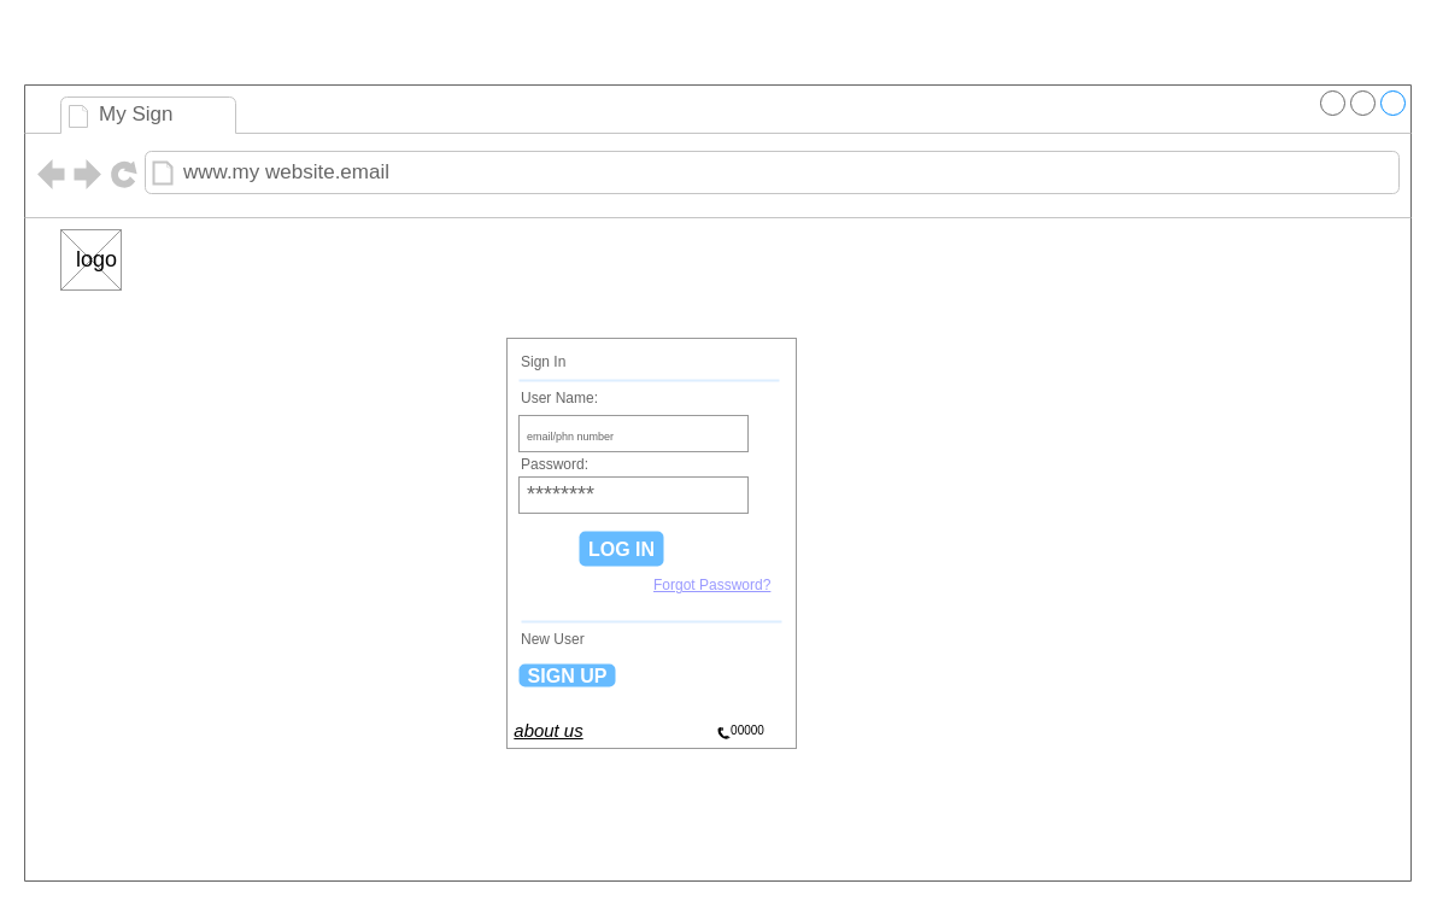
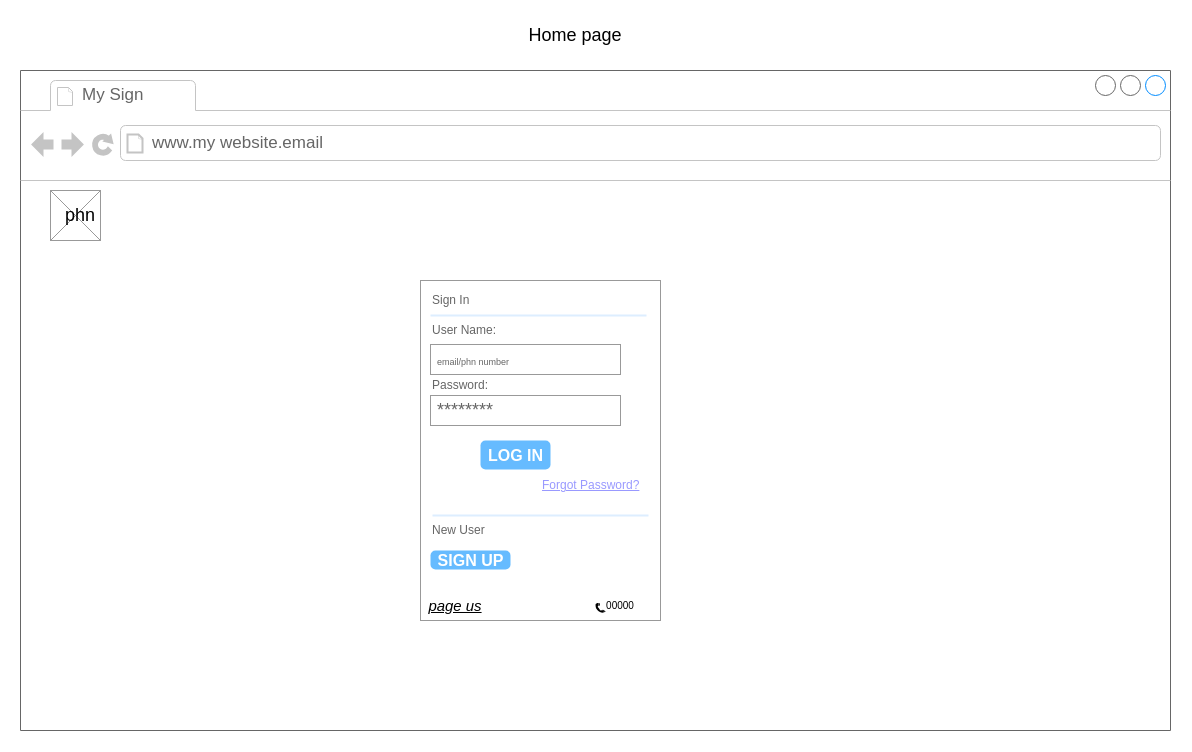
+ <mxCell id="22" value="Home page" style="text;html=1;strokeColor=none;fillColor=none;align=center;verticalAlign=middle;whiteSpace=wrap;rounded=0;fontSize=18;" parent="1" vertex="1"><mxGeometry x="510" y="20" width="130" height="30" as="geometry" /></mxCell>
- <mxCell id="6" value="logo" style="text;html=1;strokeColor=none;fillColor=none;align=center;verticalAlign=middle;whiteSpace=wrap;rounded=0;fontSize=18;" parent="2" vertex="1"><mxGeometry x="30" y="130" width="60" height="30" as="geometry" /></mxCell>
+ <mxCell id="6" value="phn" style="text;html=1;strokeColor=none;fillColor=none;align=center;verticalAlign=middle;whiteSpace=wrap;rounded=0;fontSize=18;" parent="2" vertex="1"><mxGeometry x="30" y="130" width="60" height="30" as="geometry" /></mxCell>
- <mxCell id="21" value="&lt;h5&gt;&lt;span style=&quot;font-weight: normal;&quot;&gt;&lt;i&gt;&lt;u&gt;about us&lt;/u&gt;&lt;/i&gt;&lt;/span&gt;&lt;/h5&gt;" style="text;html=1;strokeColor=none;fillColor=none;align=center;verticalAlign=middle;whiteSpace=wrap;rounded=0;fontSize=18;" parent="7" vertex="1"><mxGeometry y="320" width="70" height="10" as="geometry" /></mxCell>
+ <mxCell id="21" value="&lt;h5&gt;&lt;span style=&quot;font-weight: normal;&quot;&gt;&lt;i&gt;&lt;u&gt;page us&lt;/u&gt;&lt;/i&gt;&lt;/span&gt;&lt;/h5&gt;" style="text;html=1;strokeColor=none;fillColor=none;align=center;verticalAlign=middle;whiteSpace=wrap;rounded=0;fontSize=18;" parent="7" vertex="1"><mxGeometry y="320" width="70" height="10" as="geometry" /></mxCell>
